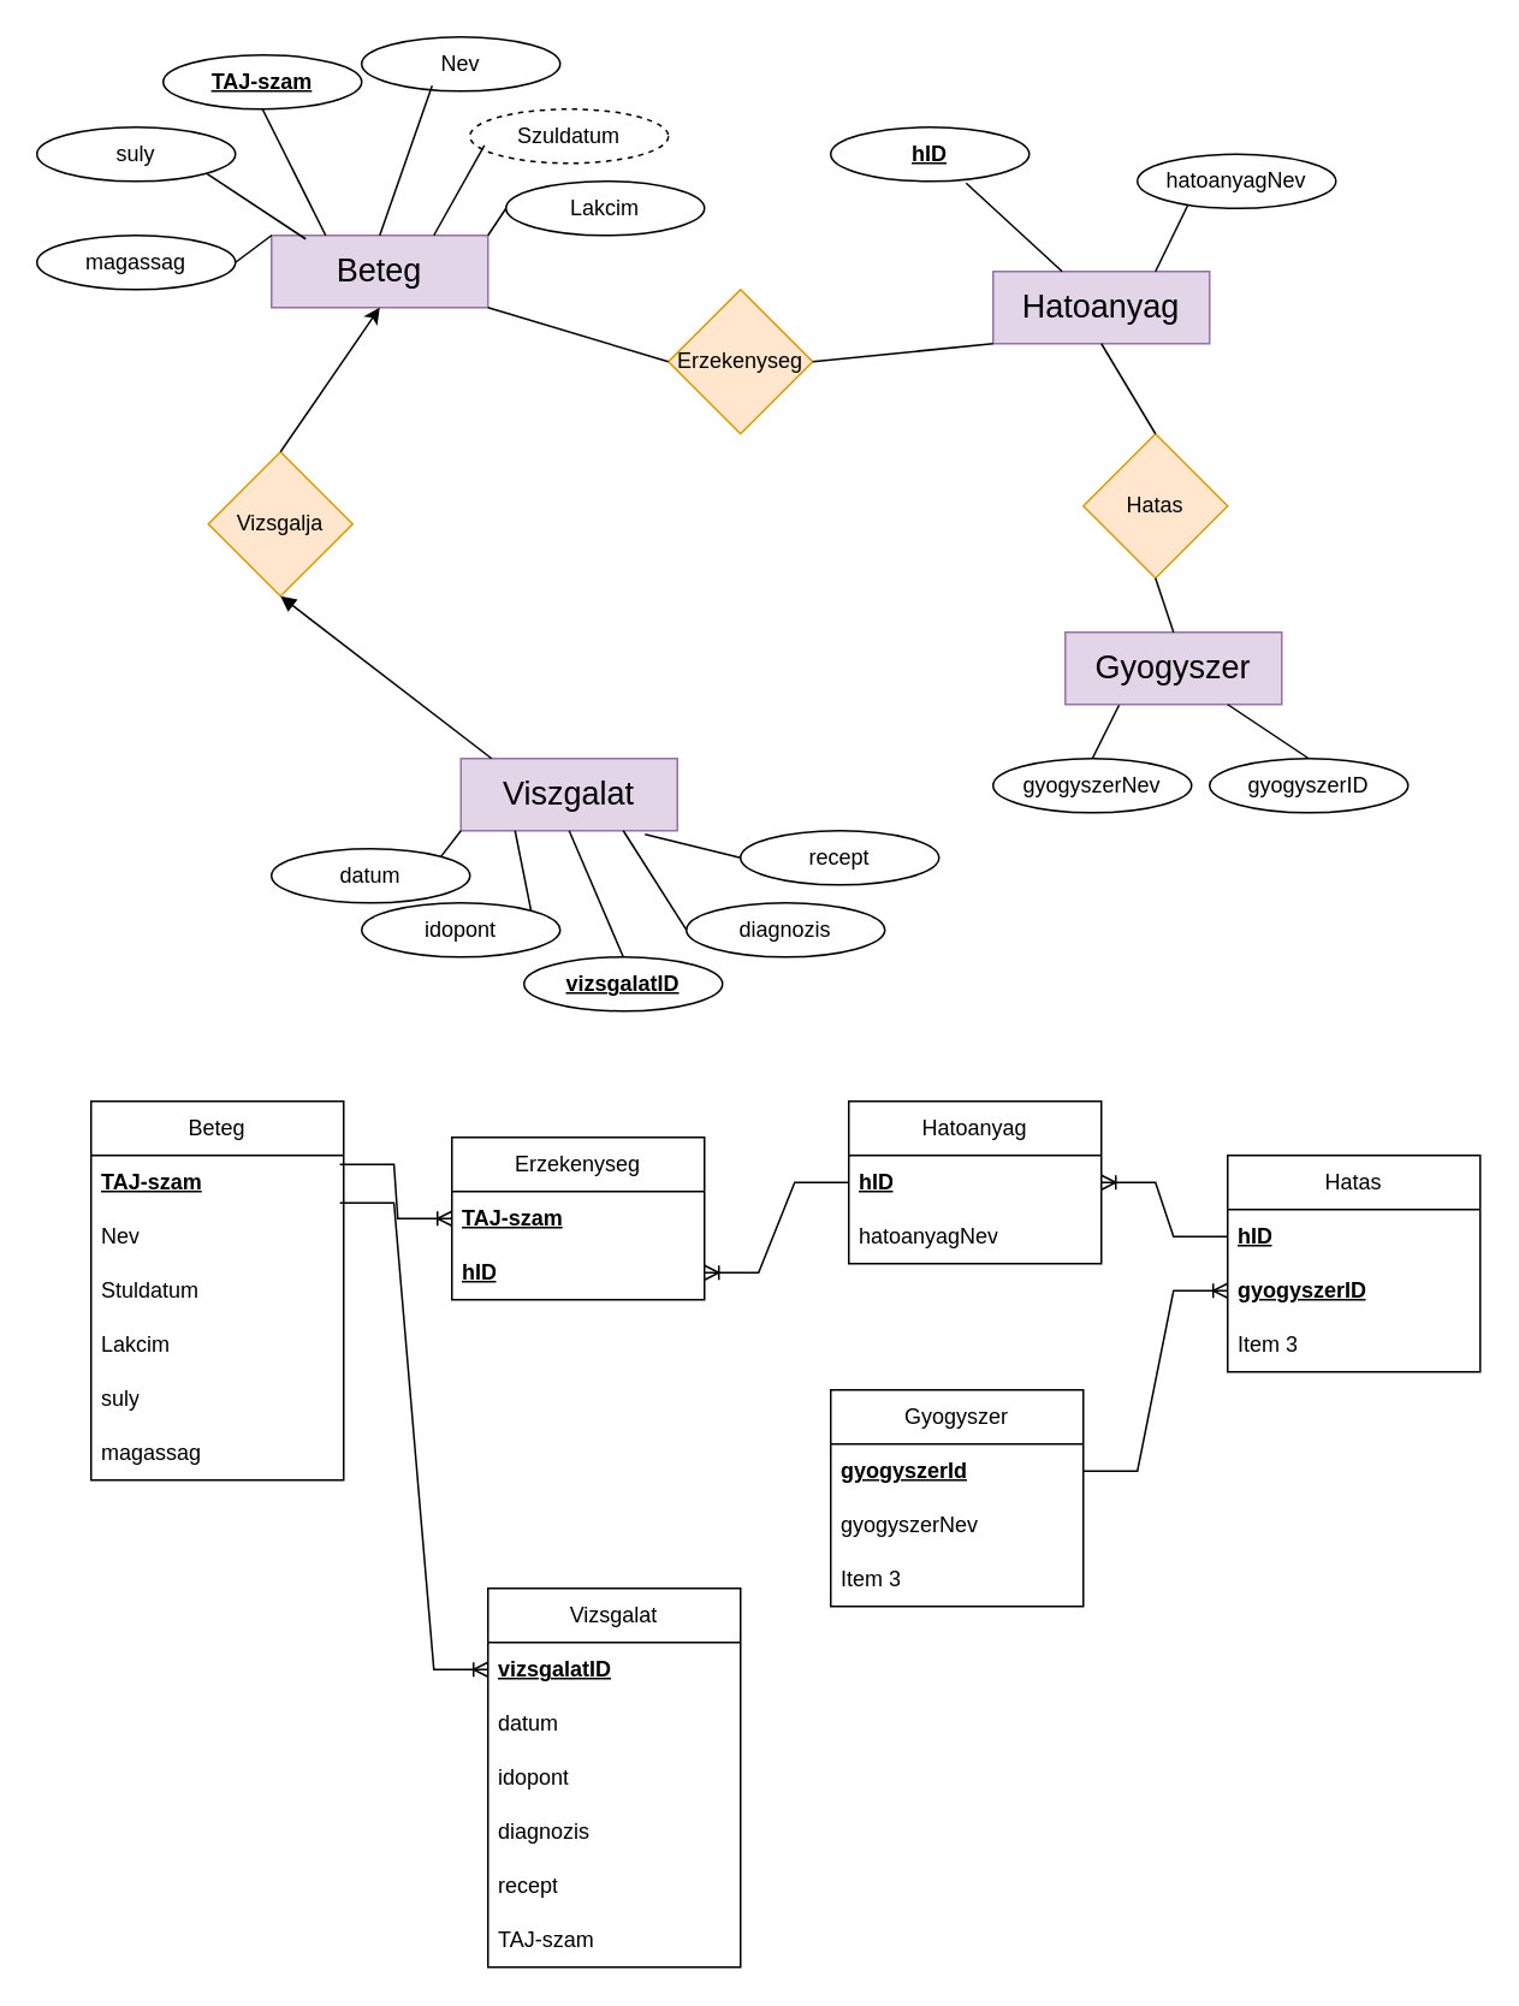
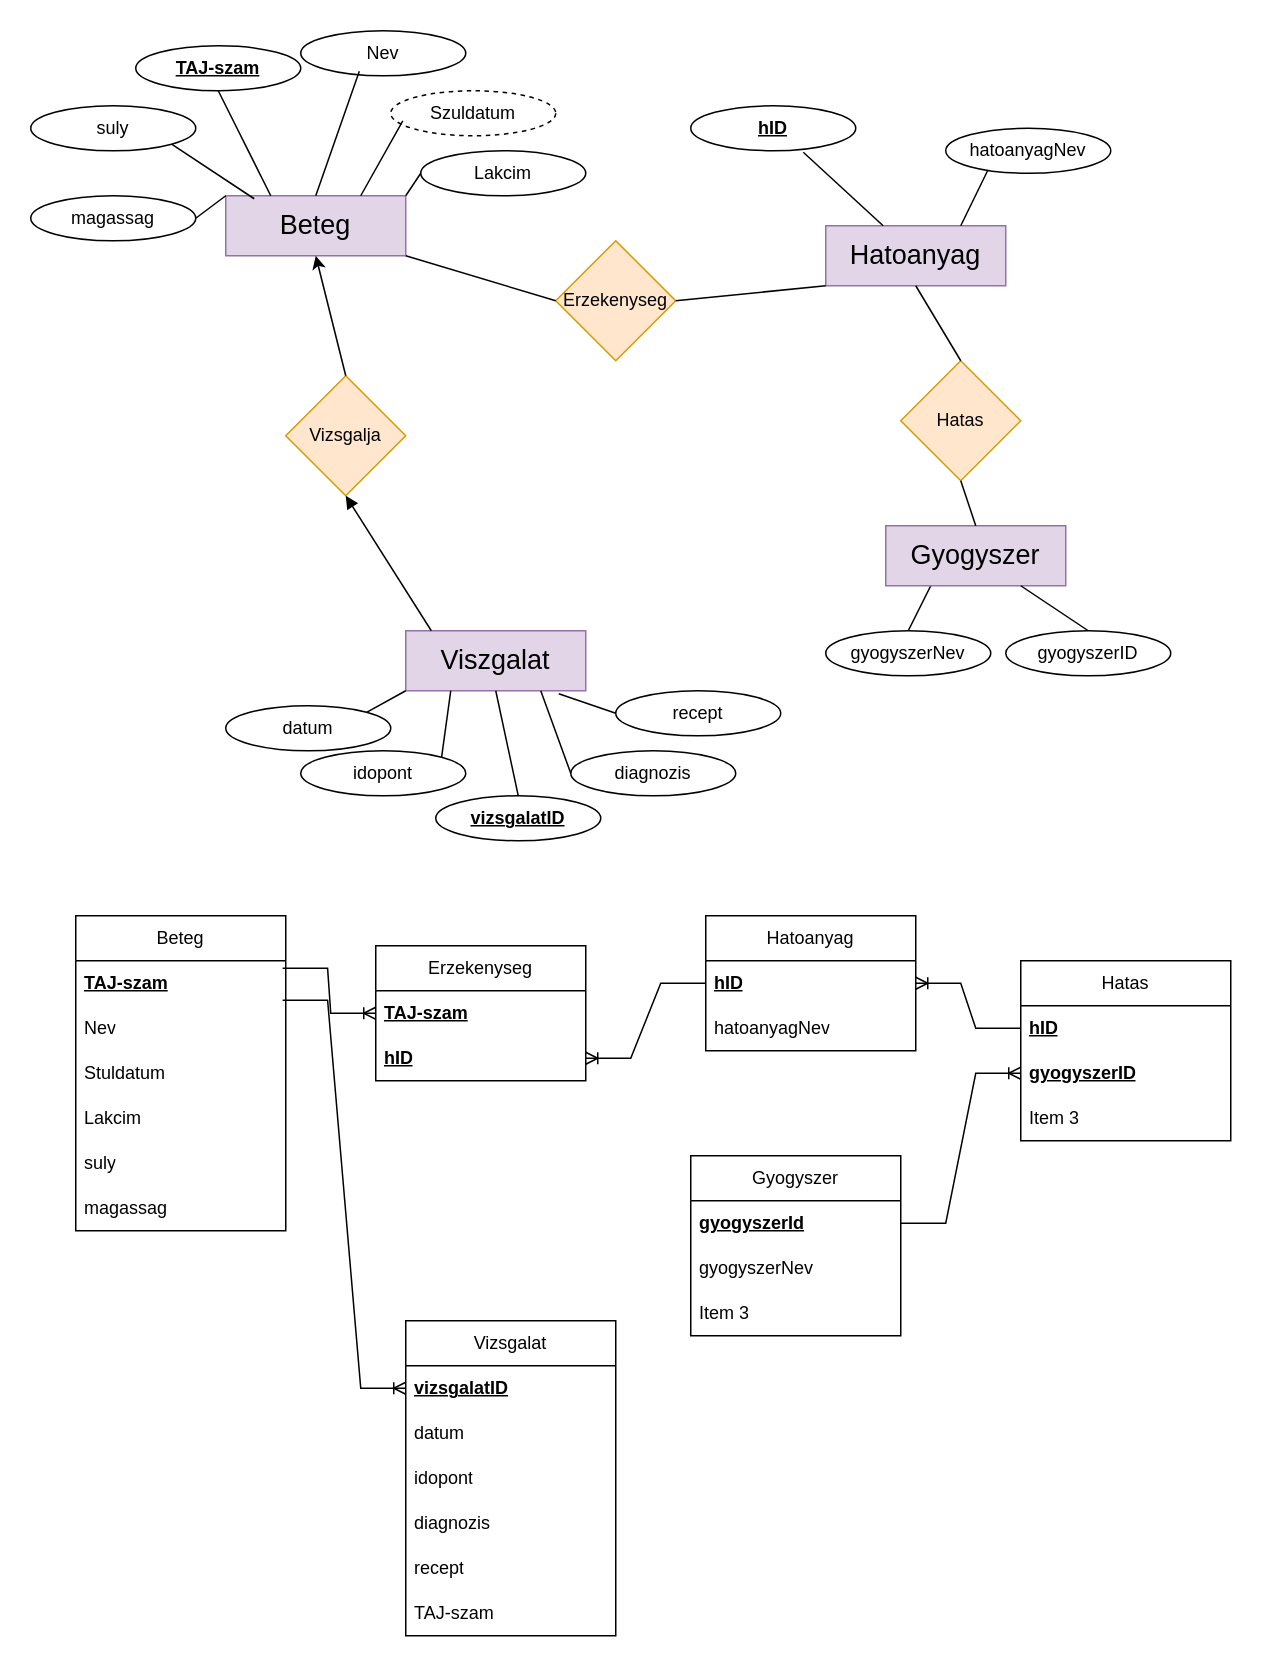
- <mxCell id="25" value="Vizsgalja" style="rhombus;whiteSpace=wrap;html=1;fillColor=#ffe6cc;strokeColor=#d79b00;" vertex="1" parent="1"><mxGeometry x="115" y="250" width="80" height="80" as="geometry" /></mxCell>
+ <mxCell id="25" value="Vizsgalja" style="rhombus;whiteSpace=wrap;html=1;fillColor=#ffe6cc;strokeColor=#d79b00;" vertex="1" parent="1"><mxGeometry x="190" y="250" width="80" height="80" as="geometry" /></mxCell>
- <mxCell id="26" value="&lt;font style=&quot;font-size: 18px;&quot;&gt;Viszgalat&lt;/font&gt;" style="rounded=0;whiteSpace=wrap;html=1;fillColor=#e1d5e7;strokeColor=#9673a6;" vertex="1" parent="1"><mxGeometry x="255" y="420" width="120" height="40" as="geometry" /></mxCell>
+ <mxCell id="26" value="&lt;font style=&quot;font-size: 18px;&quot;&gt;Viszgalat&lt;/font&gt;" style="rounded=0;whiteSpace=wrap;html=1;fillColor=#e1d5e7;strokeColor=#9673a6;" vertex="1" parent="1"><mxGeometry x="270" y="420" width="120" height="40" as="geometry" /></mxCell>
